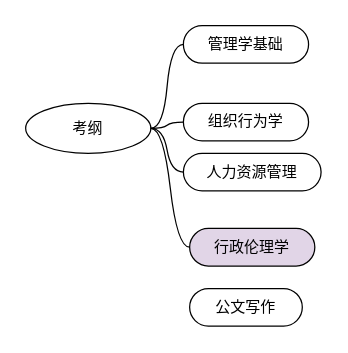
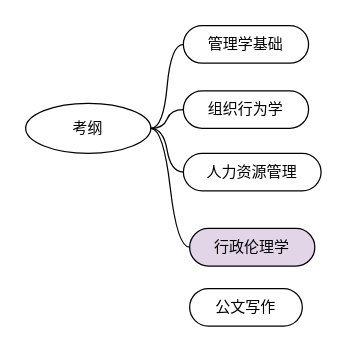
- <mxCell id="3" value="组织行为学" style="whiteSpace=wrap;html=1;rounded=1;arcSize=50;align=center;verticalAlign=middle;strokeWidth=1;autosize=1;spacing=4;treeFolding=1;treeMoving=1;newEdgeStyle={&quot;edgeStyle&quot;:&quot;entityRelationEdgeStyle&quot;,&quot;startArrow&quot;:&quot;none&quot;,&quot;endArrow&quot;:&quot;none&quot;,&quot;segment&quot;:10,&quot;curved&quot;:1};" vertex="1" parent="1"><mxGeometry x="146" y="82" width="100" height="30" as="geometry" /></mxCell>
+ <mxCell id="3" value="组织行为学" style="whiteSpace=wrap;html=1;rounded=1;arcSize=50;align=center;verticalAlign=middle;strokeWidth=1;autosize=1;spacing=4;treeFolding=1;treeMoving=1;newEdgeStyle={&quot;edgeStyle&quot;:&quot;entityRelationEdgeStyle&quot;,&quot;startArrow&quot;:&quot;none&quot;,&quot;endArrow&quot;:&quot;none&quot;,&quot;segment&quot;:10,&quot;curved&quot;:1};" vertex="1" parent="1"><mxGeometry x="146" y="72" width="100" height="30" as="geometry" /></mxCell>
